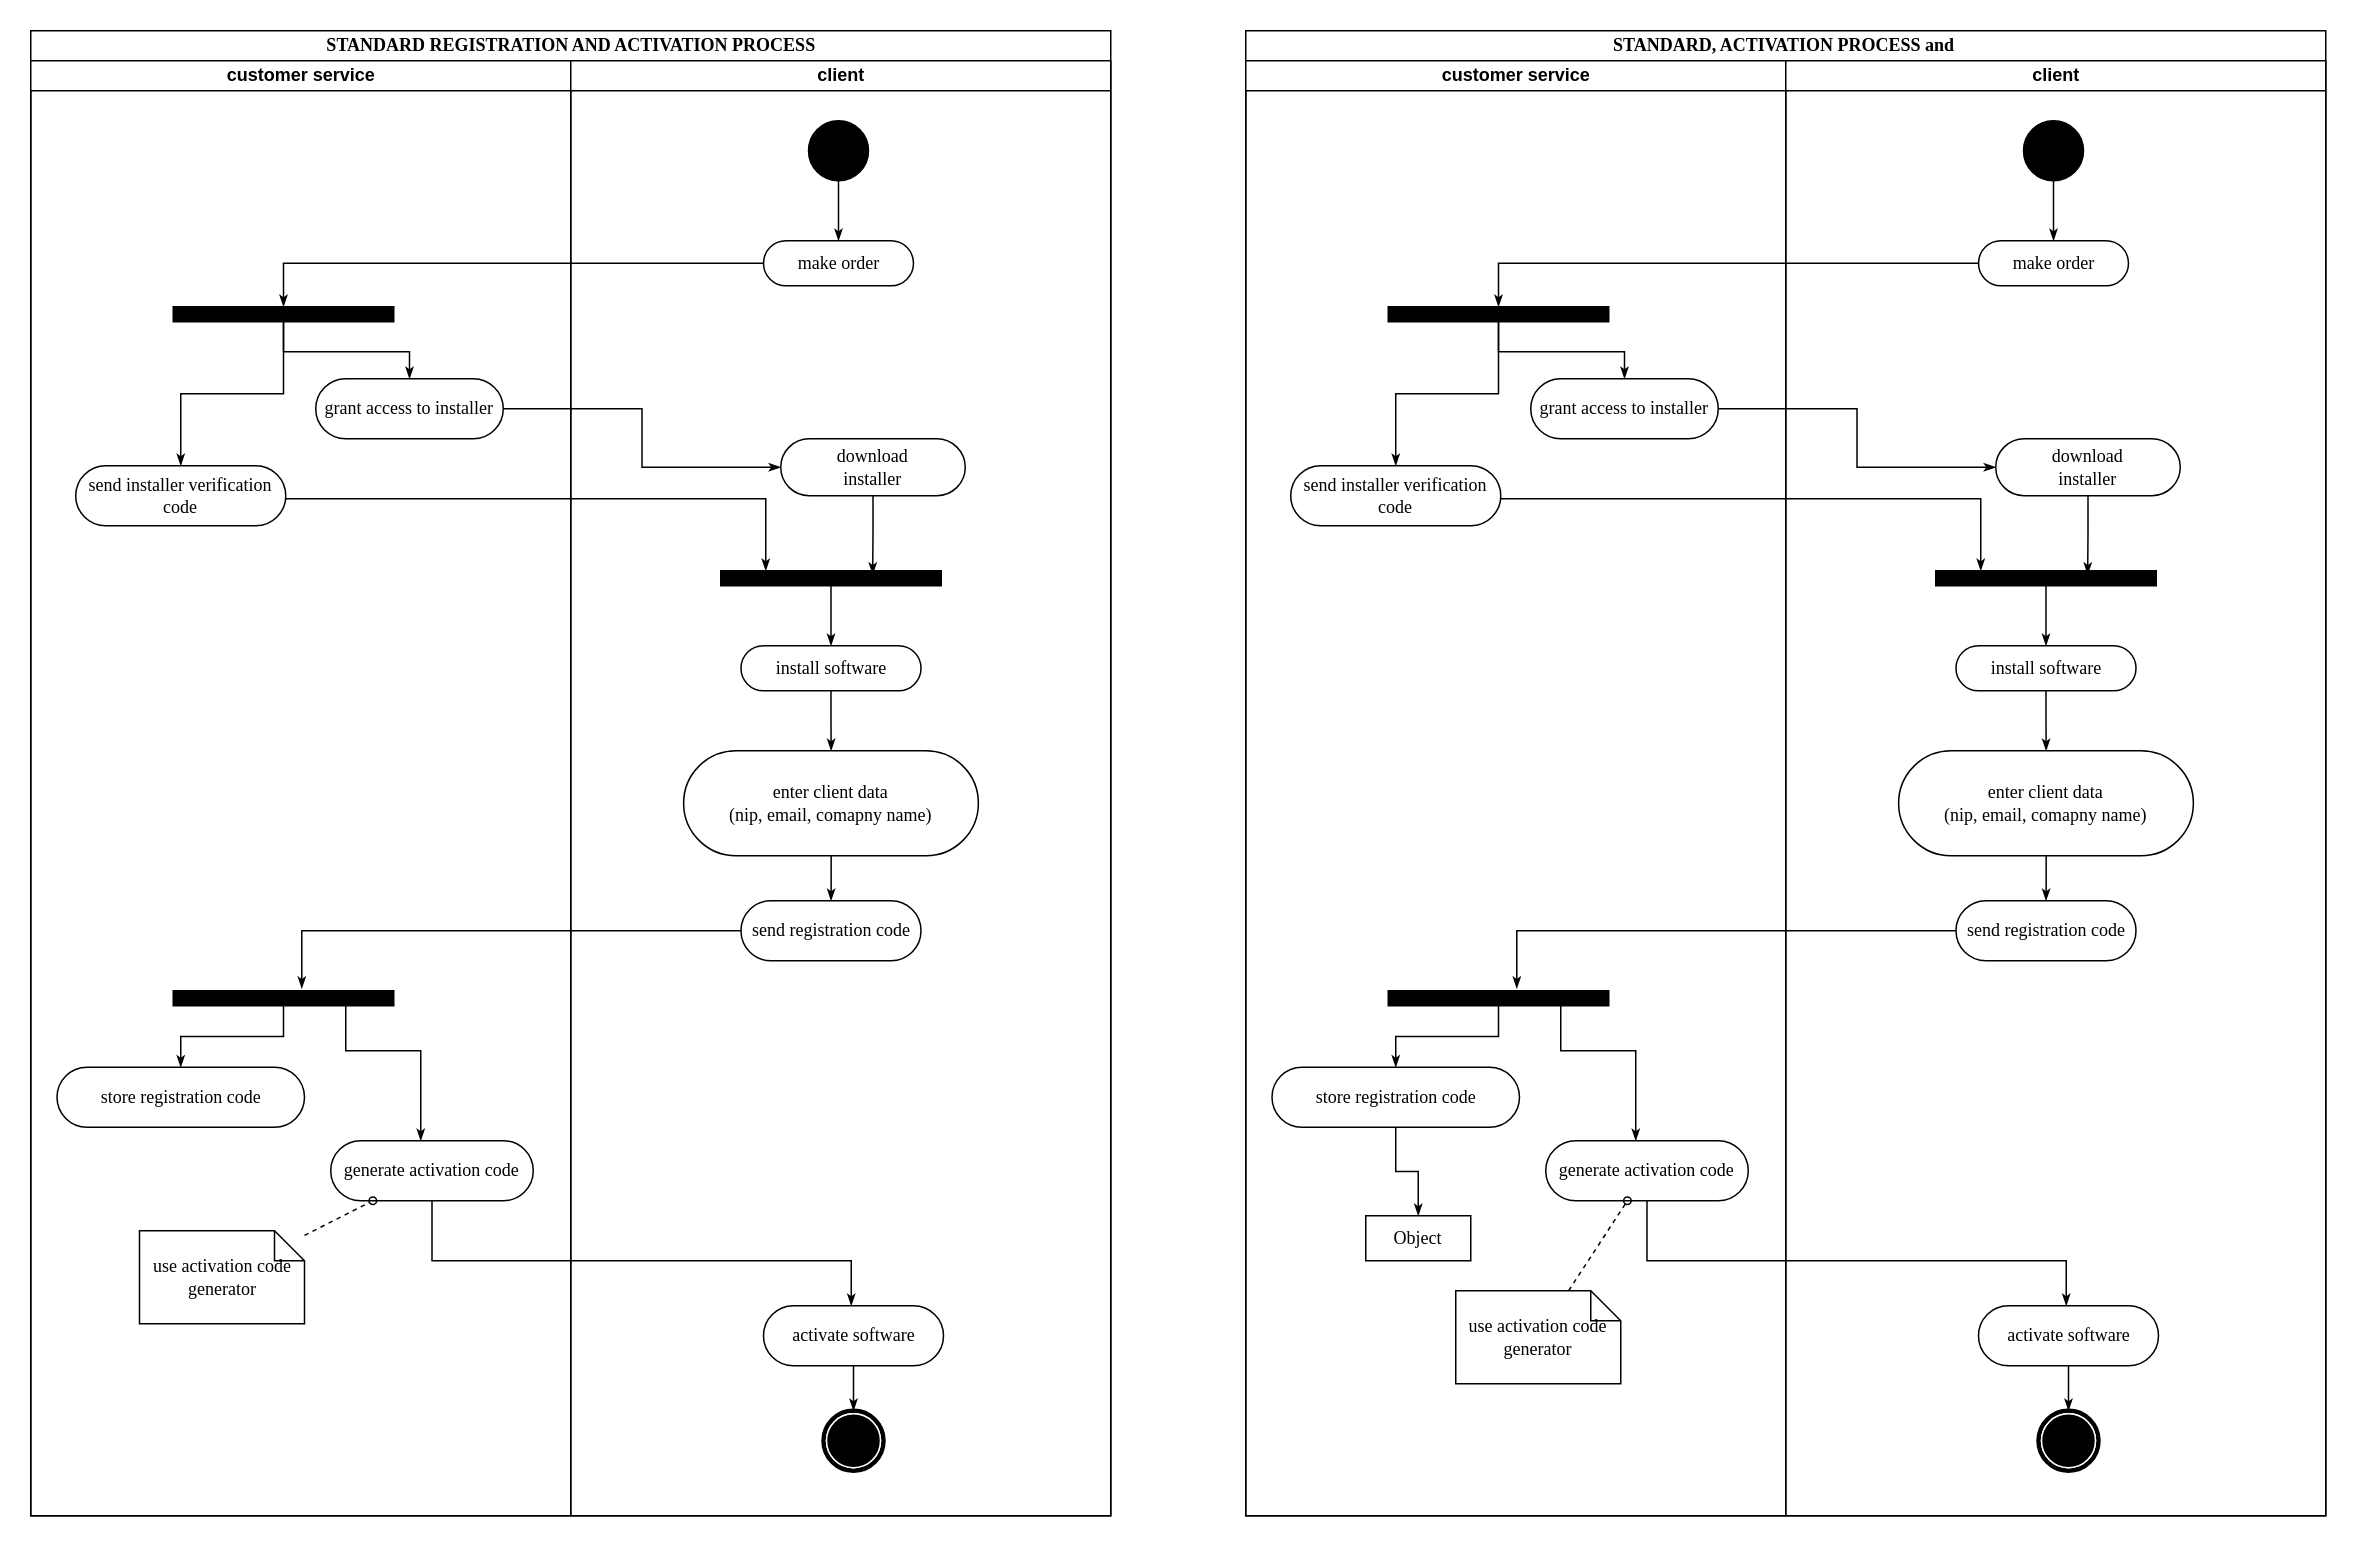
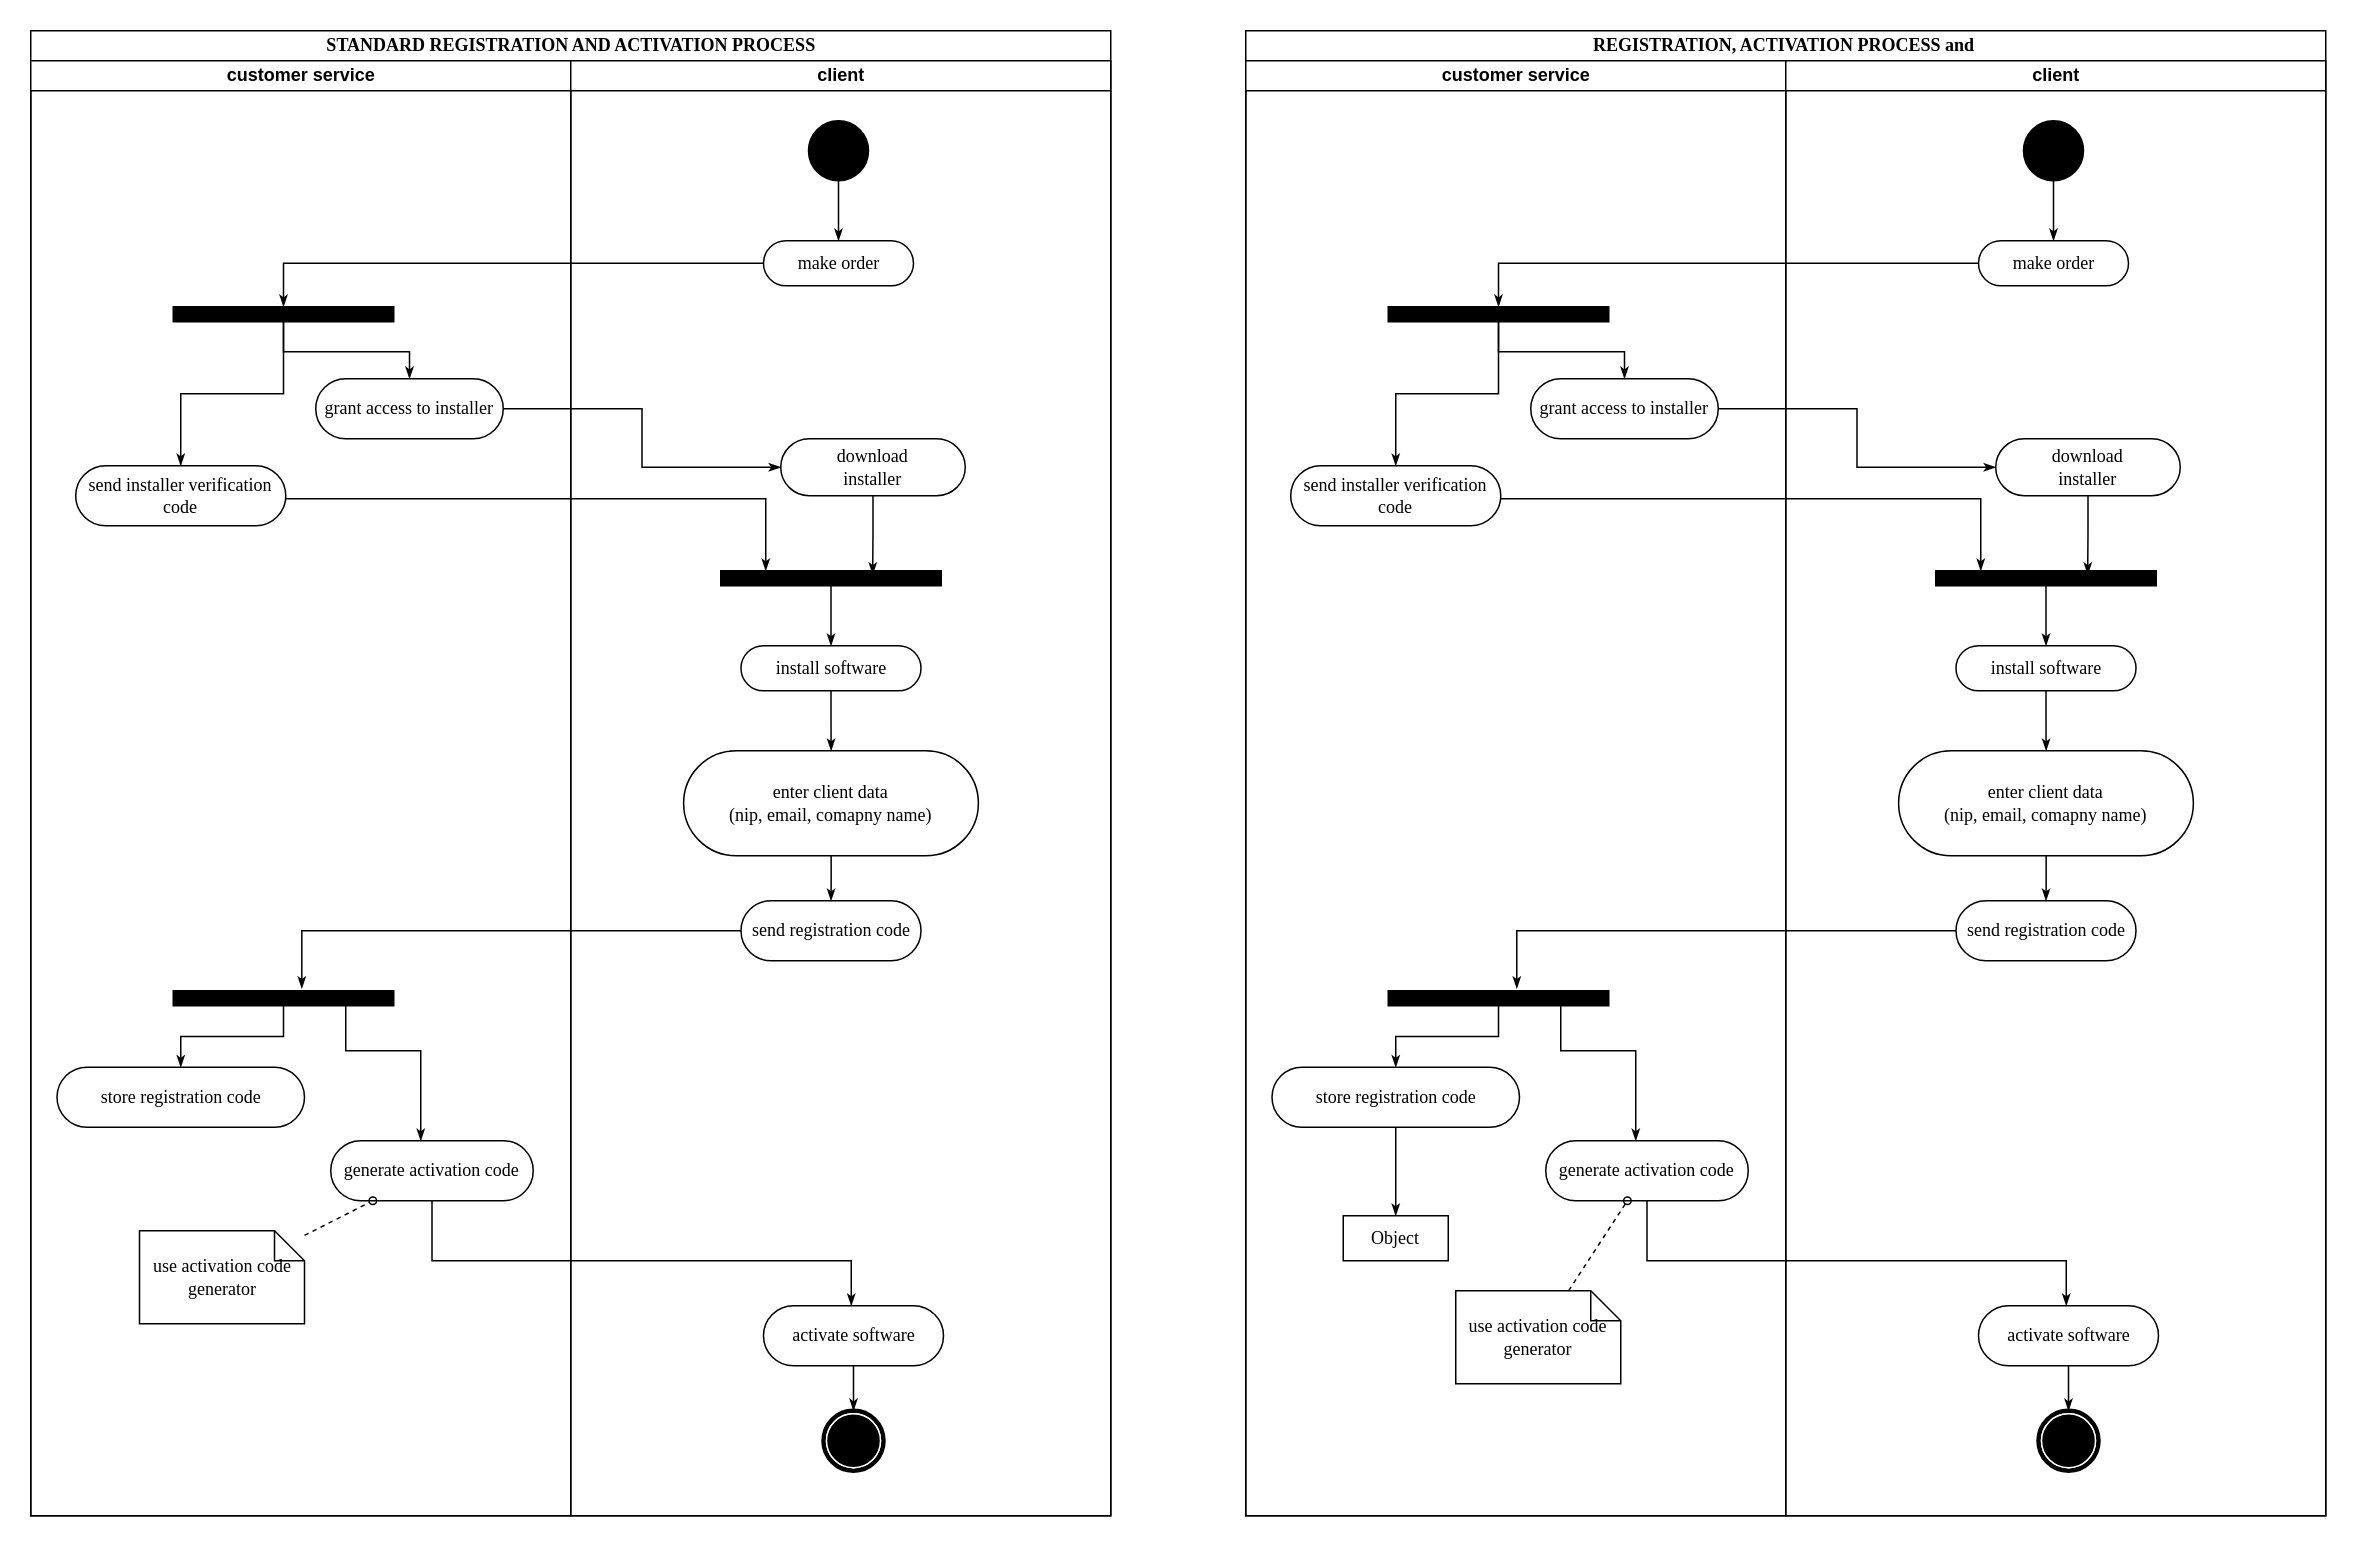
- <mxCell id="38" value="STANDARD, ACTIVATION PROCESS and&amp;nbsp;" style="swimlane;html=1;childLayout=stackLayout;startSize=20;rounded=0;shadow=0;comic=0;labelBackgroundColor=none;strokeWidth=1;fontFamily=Verdana;fontSize=12;align=center;" vertex="1" parent="1"><mxGeometry x="830" y="20" width="720" height="990" as="geometry" /></mxCell>
+ <mxCell id="38" value="REGISTRATION, ACTIVATION PROCESS and&amp;nbsp;" style="swimlane;html=1;childLayout=stackLayout;startSize=20;rounded=0;shadow=0;comic=0;labelBackgroundColor=none;strokeWidth=1;fontFamily=Verdana;fontSize=12;align=center;" vertex="1" parent="1"><mxGeometry x="830" y="20" width="720" height="990" as="geometry" /></mxCell>
- <mxCell id="56" value="Object" style="rounded=0;whiteSpace=wrap;html=1;shadow=0;comic=0;labelBackgroundColor=none;strokeWidth=1;fontFamily=Verdana;fontSize=12;align=center;arcSize=50;" vertex="1" parent="42"><mxGeometry x="80" y="770" width="70" height="30" as="geometry" /></mxCell>
+ <mxCell id="56" value="Object" style="rounded=0;whiteSpace=wrap;html=1;shadow=0;comic=0;labelBackgroundColor=none;strokeWidth=1;fontFamily=Verdana;fontSize=12;align=center;arcSize=50;" vertex="1" parent="42"><mxGeometry x="65" y="770" width="70" height="30" as="geometry" /></mxCell>
